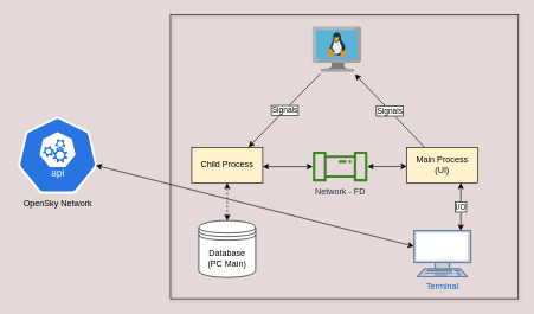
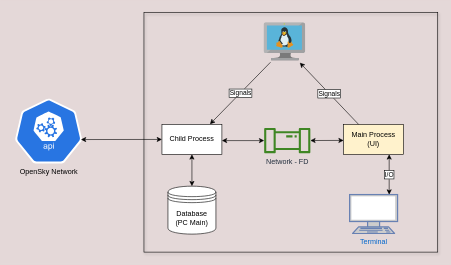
- <mxCell id="6" value="Child Process" style="html=1;dashed=0;whiteSpace=wrap;fillColor=#fff2cc;" vertex="1" parent="1"><mxGeometry x="269" y="207" width="100" height="50" as="geometry" /></mxCell>
+ <mxCell id="6" value="Child Process" style="html=1;dashed=0;whiteSpace=wrap;" vertex="1" parent="1"><mxGeometry x="269" y="207" width="100" height="50" as="geometry" /></mxCell>
- <mxCell id="9" value="" style="endArrow=classic;startArrow=classic;html=1;rounded=0;exitX=0.5;exitY=0;exitDx=0;exitDy=0;entryX=0.5;entryY=1;entryDx=0;entryDy=0;dashed=1;" edge="1" parent="1" source="4" target="6"><mxGeometry width="50" height="50" relative="1" as="geometry"><mxPoint x="138" y="248" as="sourcePoint" /><mxPoint x="279" y="244" as="targetPoint" /></mxGeometry></mxCell>
+ <mxCell id="9" value="" style="endArrow=classic;startArrow=classic;html=1;rounded=0;exitX=0.5;exitY=0;exitDx=0;exitDy=0;entryX=0.5;entryY=1;entryDx=0;entryDy=0;" edge="1" parent="1" source="4" target="6"><mxGeometry width="50" height="50" relative="1" as="geometry"><mxPoint x="138" y="248" as="sourcePoint" /><mxPoint x="279" y="244" as="targetPoint" /></mxGeometry></mxCell>
- <mxCell id="8" value="" style="endArrow=classic;startArrow=classic;html=1;rounded=0;exitX=0.949;exitY=0.632;exitDx=0;exitDy=0;exitPerimeter=0;" edge="1" parent="1" source="3" target="13"><mxGeometry width="50" height="50" relative="1" as="geometry"><mxPoint x="169" y="257" as="sourcePoint" /><mxPoint x="219" y="207" as="targetPoint" /></mxGeometry></mxCell>
+ <mxCell id="8" value="" style="endArrow=classic;startArrow=classic;html=1;rounded=0;exitX=0.949;exitY=0.632;exitDx=0;exitDy=0;exitPerimeter=0;" edge="1" parent="1" source="3" target="6"><mxGeometry width="50" height="50" relative="1" as="geometry"><mxPoint x="169" y="257" as="sourcePoint" /><mxPoint x="219" y="207" as="targetPoint" /></mxGeometry></mxCell>
